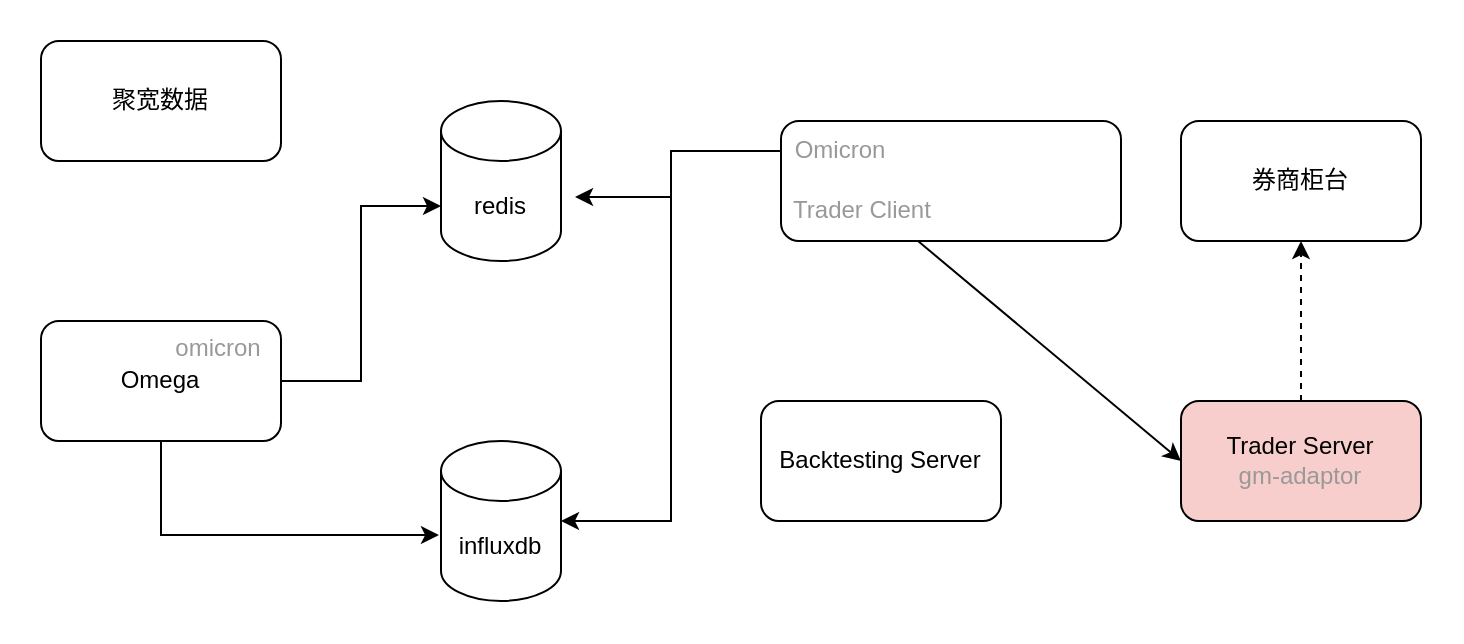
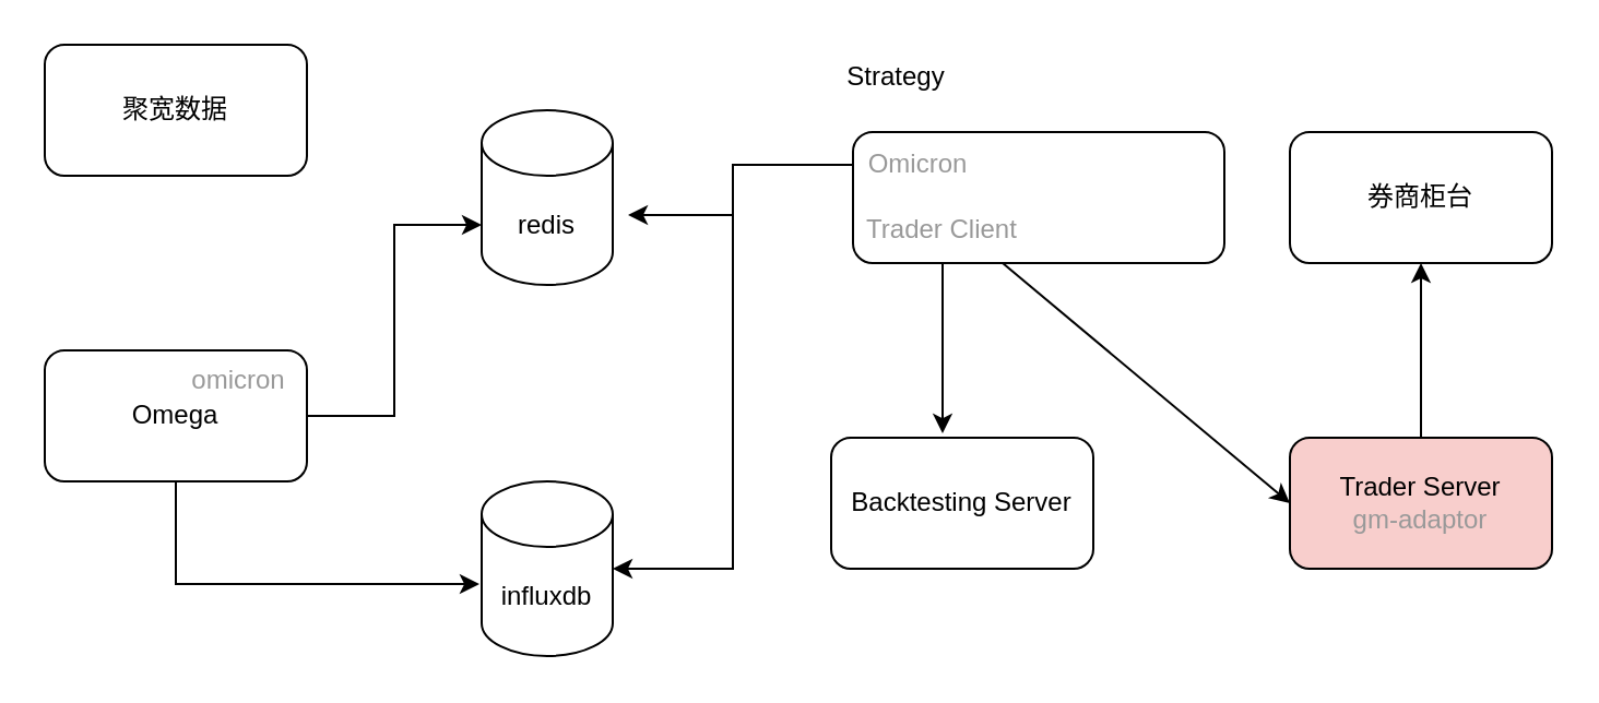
+ <mxCell id="9" value="Strategy" style="text;html=1;strokeColor=none;fillColor=none;align=center;verticalAlign=middle;whiteSpace=wrap;rounded=0;" vertex="1" parent="1"><mxGeometry x="380" y="20" width="60" height="30" as="geometry" /></mxCell>
+ <mxCell id="20" style="edgeStyle=orthogonalEdgeStyle;rounded=0;orthogonalLoop=1;jettySize=auto;html=1;exitX=0.5;exitY=1;exitDx=0;exitDy=0;entryX=0.425;entryY=-0.033;entryDx=0;entryDy=0;entryPerimeter=0;" edge="1" parent="1" source="19" target="15"><mxGeometry relative="1" as="geometry" /></mxCell>
- <mxCell id="16" style="edgeStyle=orthogonalEdgeStyle;rounded=0;orthogonalLoop=1;jettySize=auto;html=1;exitX=0.5;exitY=0;exitDx=0;exitDy=0;entryX=0.5;entryY=1;entryDx=0;entryDy=0;dashed=1;" edge="1" parent="1" source="17" target="21"><mxGeometry relative="1" as="geometry" /></mxCell>
+ <mxCell id="16" style="edgeStyle=orthogonalEdgeStyle;rounded=0;orthogonalLoop=1;jettySize=auto;html=1;exitX=0.5;exitY=0;exitDx=0;exitDy=0;entryX=0.5;entryY=1;entryDx=0;entryDy=0;" edge="1" parent="1" source="17" target="21"><mxGeometry relative="1" as="geometry" /></mxCell>
